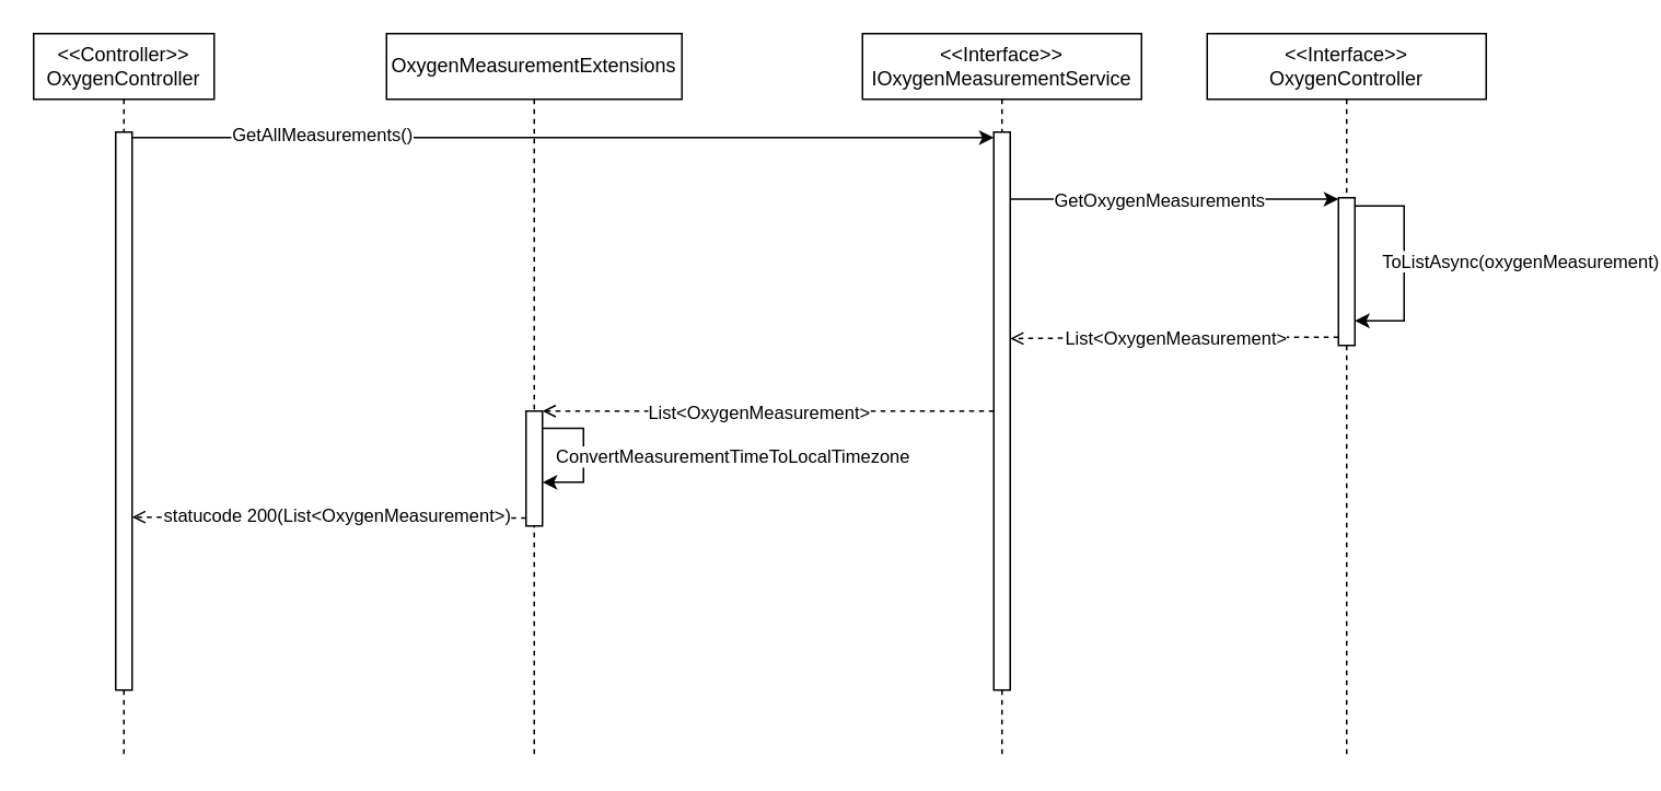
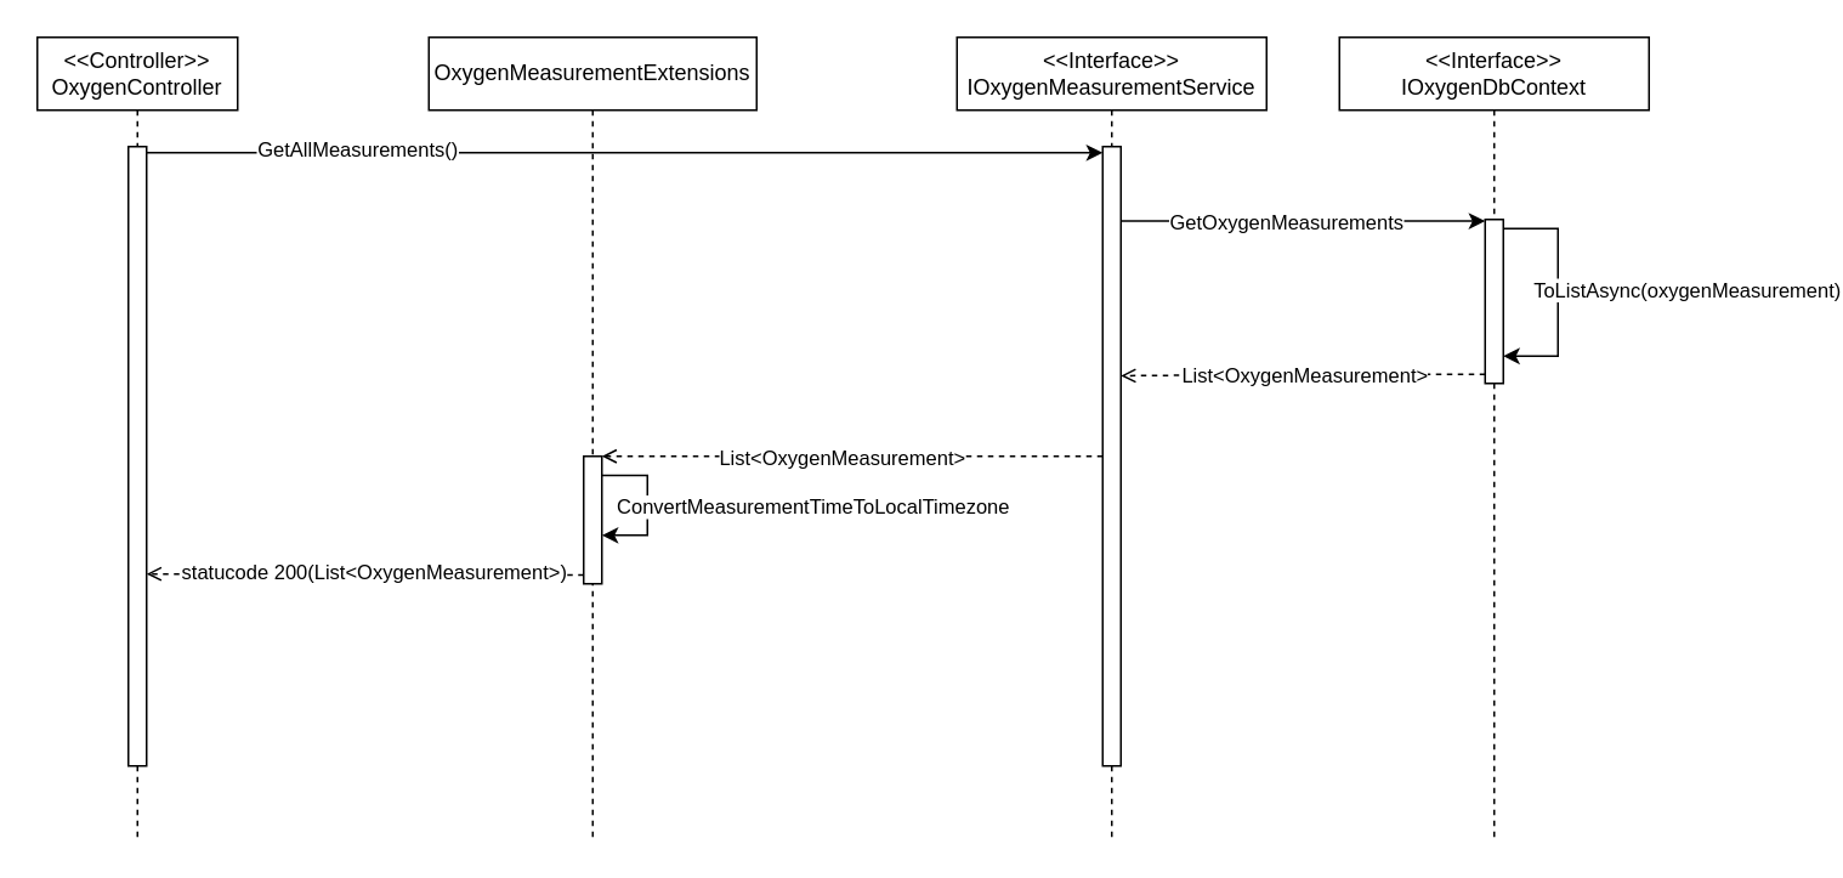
- <mxCell id="6" value="&amp;lt;&amp;lt;Interface&amp;gt;&amp;gt;&lt;br&gt;OxygenController" style="shape=umlLifeline;perimeter=lifelinePerimeter;whiteSpace=wrap;html=1;container=0;dropTarget=0;collapsible=0;recursiveResize=0;outlineConnect=0;portConstraint=eastwest;newEdgeStyle={&quot;edgeStyle&quot;:&quot;elbowEdgeStyle&quot;,&quot;elbow&quot;:&quot;vertical&quot;,&quot;curved&quot;:0,&quot;rounded&quot;:0};" vertex="1" parent="1"><mxGeometry x="735" y="20" width="170" height="440" as="geometry" /></mxCell>
+ <mxCell id="6" value="&amp;lt;&amp;lt;Interface&amp;gt;&amp;gt;&lt;br&gt;IOxygenDbContext" style="shape=umlLifeline;perimeter=lifelinePerimeter;whiteSpace=wrap;html=1;container=0;dropTarget=0;collapsible=0;recursiveResize=0;outlineConnect=0;portConstraint=eastwest;newEdgeStyle={&quot;edgeStyle&quot;:&quot;elbowEdgeStyle&quot;,&quot;elbow&quot;:&quot;vertical&quot;,&quot;curved&quot;:0,&quot;rounded&quot;:0};" vertex="1" parent="1"><mxGeometry x="735" y="20" width="170" height="440" as="geometry" /></mxCell>
